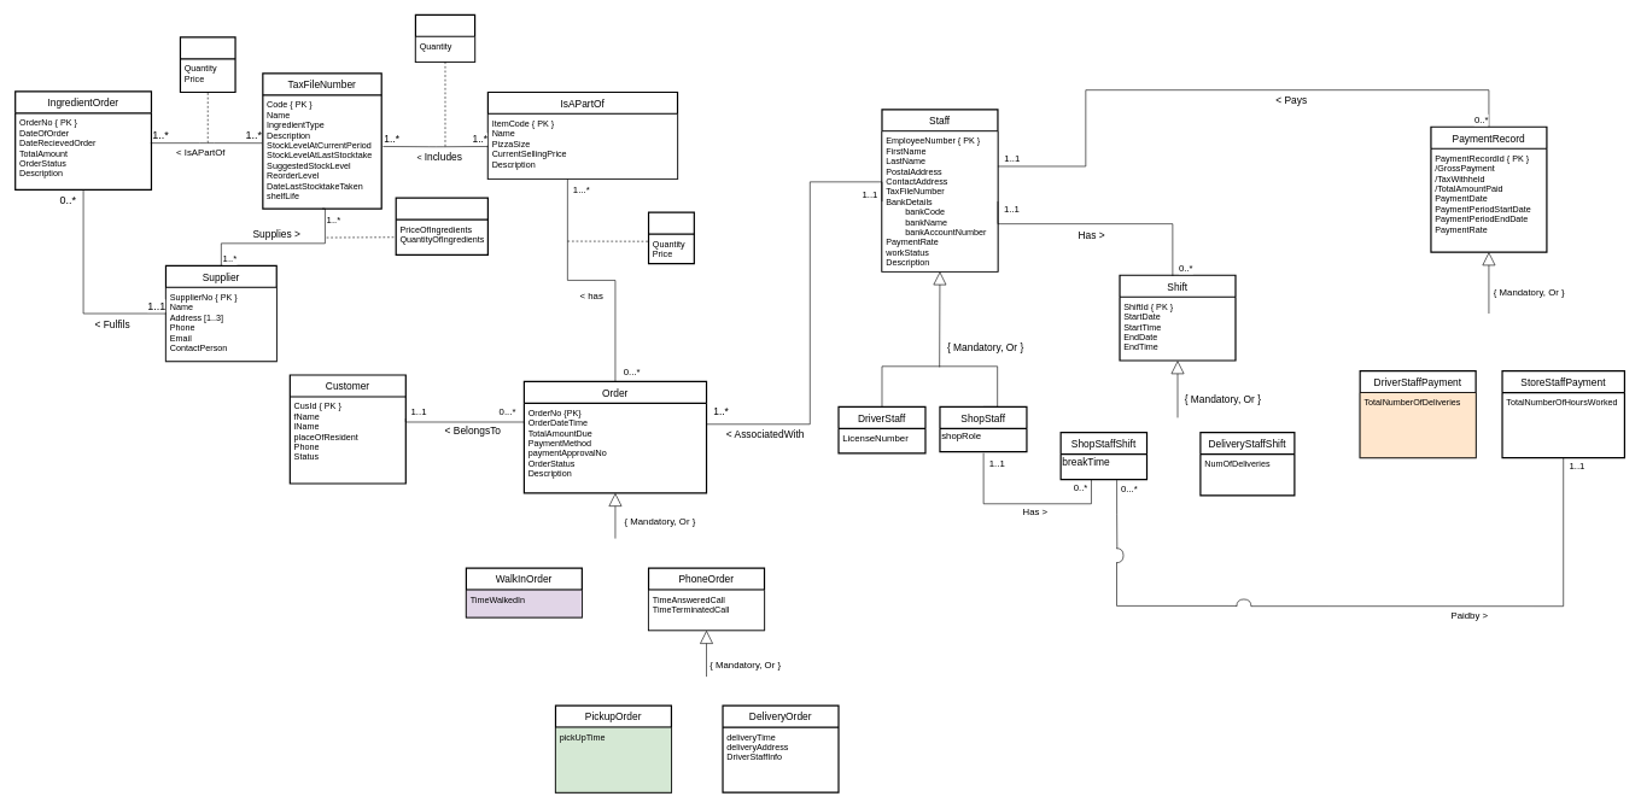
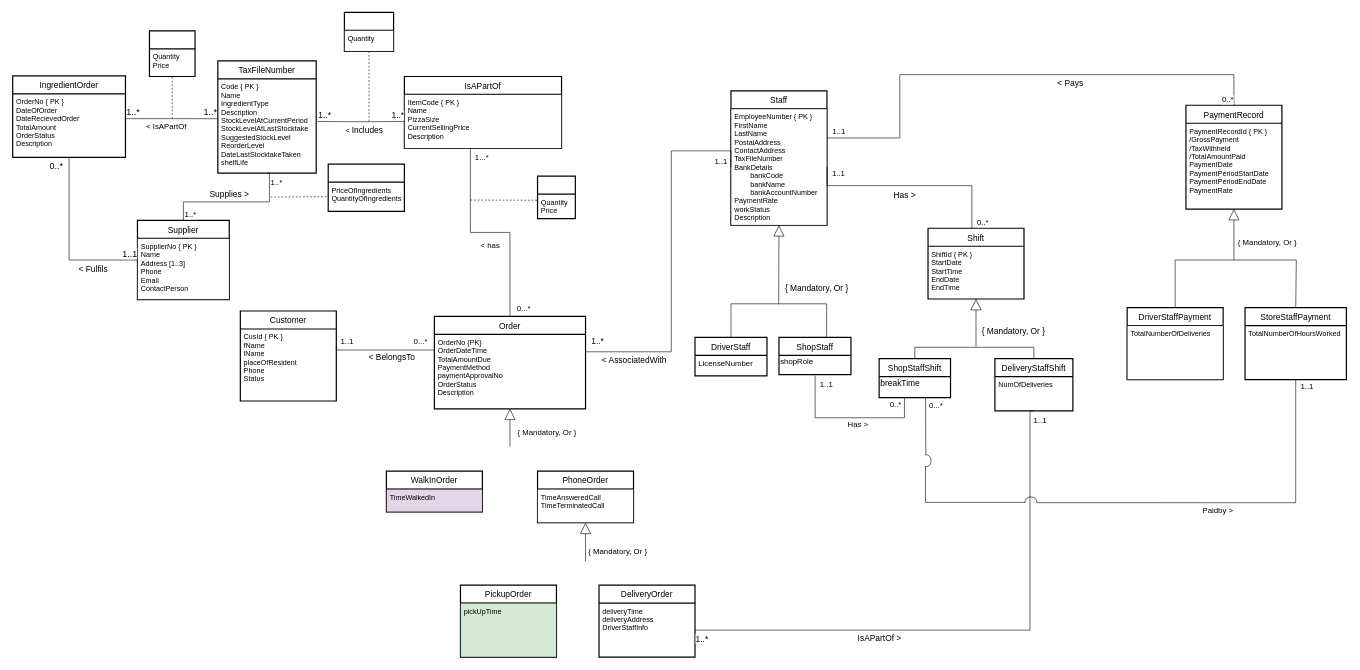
+ <mxCell id="82" value="" style="endArrow=none;html=1;edgeStyle=orthogonalEdgeStyle;fontSize=16;entryX=0.5;entryY=0;entryDx=0;entryDy=0;exitX=0.5;exitY=0;exitDx=0;exitDy=0;rounded=0;" parent="1" source="83" target="80" edge="1"><mxGeometry relative="1" as="geometry"><mxPoint x="1976" y="411" as="sourcePoint" /><mxPoint x="2136" y="411" as="targetPoint" /><Array as="points"><mxPoint x="1958" y="433" /><mxPoint x="2160" y="433" /></Array></mxGeometry></mxCell>
+ <mxCell id="70" value="" style="endArrow=none;html=1;edgeStyle=orthogonalEdgeStyle;entryX=0.5;entryY=0;entryDx=0;entryDy=0;exitX=0.5;exitY=0;exitDx=0;exitDy=0;rounded=0;" parent="1" source="67" target="65" edge="1"><mxGeometry relative="1" as="geometry"><mxPoint x="1406" y="567" as="sourcePoint" /><mxPoint x="1566" y="567" as="targetPoint" /><Array as="points"><mxPoint x="1538.5" y="578.5" /><mxPoint x="1713.5" y="578.5" /></Array></mxGeometry></mxCell>
- <mxCell id="84" value="TotalNumberOfDeliveries&#10;&#10;" style="align=left;spacingLeft=4;fontSize=12;verticalAlign=top;resizable=0;rotatable=0;part=1;fillColor=#ffe6cc;" parent="83" vertex="1"><mxGeometry y="30" width="160" height="90" as="geometry" /></mxCell>
+ <mxCell id="84" value="TotalNumberOfDeliveries&#10;&#10;" style="align=left;spacingLeft=4;fontSize=12;verticalAlign=top;resizable=0;rotatable=0;part=1;" parent="83" vertex="1"><mxGeometry y="30" width="160" height="90" as="geometry" /></mxCell>
+ <mxCell id="88" value="" style="endArrow=none;html=1;edgeStyle=orthogonalEdgeStyle;fontSize=16;exitX=1;exitY=0.5;exitDx=0;exitDy=0;entryX=0.5;entryY=1;entryDx=0;entryDy=0;rounded=0;" parent="1" source="61" target="66" edge="1"><mxGeometry relative="1" as="geometry"><mxPoint x="1219.5" y="1090.5" as="sourcePoint" /><mxPoint x="1379.5" y="1090.5" as="targetPoint" /><Array as="points"><mxPoint x="1716" y="1050" /><mxPoint x="1716" y="684" /></Array></mxGeometry></mxCell>
+ <mxCell id="89" value="&lt;font style=&quot;font-size: 14px;&quot;&gt;1..*&lt;/font&gt;" style="resizable=0;html=1;align=left;verticalAlign=bottom;labelBackgroundColor=#ffffff;fontSize=14;" parent="88" connectable="0" vertex="1"><mxGeometry x="-1" relative="1" as="geometry"><mxPoint x="-0.5" y="25" as="offset" /></mxGeometry></mxCell>
+ <mxCell id="90" value="1..1" style="resizable=0;html=1;align=right;verticalAlign=bottom;labelBackgroundColor=#ffffff;fontSize=13;" parent="88" connectable="0" vertex="1"><mxGeometry x="1" relative="1" as="geometry"><mxPoint x="21" y="25.5" as="offset" /></mxGeometry></mxCell>
+ <mxCell id="91" value="&lt;font style=&quot;font-size: 14px&quot;&gt;IsAPartOf &amp;gt;&lt;/font&gt;" style="text;html=1;resizable=0;points=[];align=center;verticalAlign=middle;labelBackgroundColor=#ffffff;fontSize=13;" parent="88" vertex="1" connectable="0"><mxGeometry x="-0.34" y="-1" relative="1" as="geometry"><mxPoint y="12" as="offset" /></mxGeometry></mxCell>
